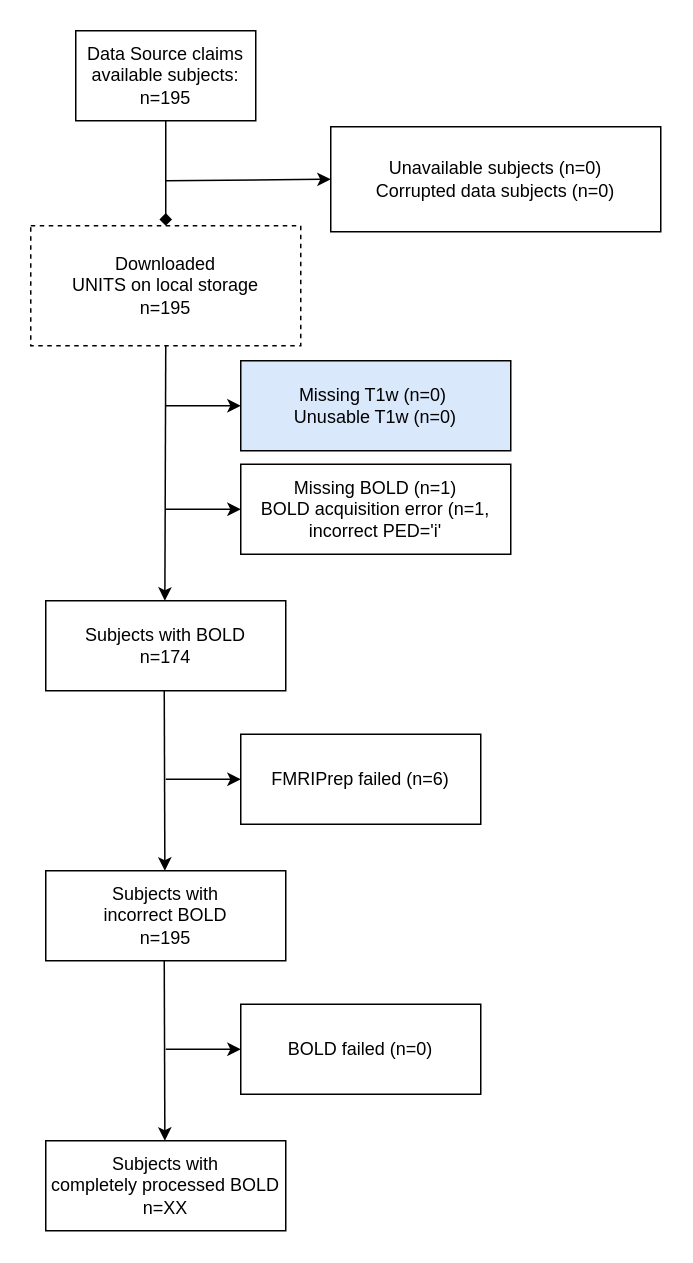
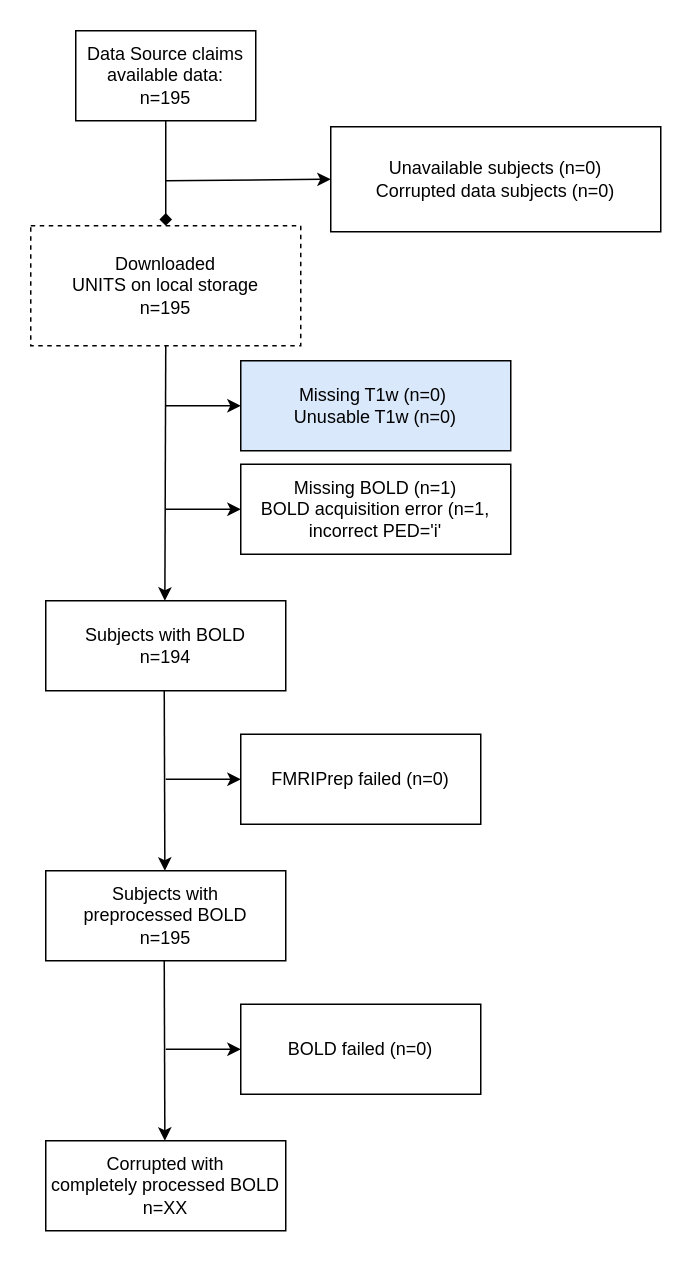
- <mxCell id="2" value="&lt;div&gt;Data Source claims available subjects:&lt;/div&gt;&lt;div&gt;n=195&lt;br&gt;&lt;/div&gt;" style="rounded=0;whiteSpace=wrap;html=1;" parent="1" vertex="1"><mxGeometry x="50" y="20" width="120" height="60" as="geometry" /></mxCell>
+ <mxCell id="2" value="&lt;div&gt;Data Source claims available data:&lt;/div&gt;&lt;div&gt;n=195&lt;br&gt;&lt;/div&gt;" style="rounded=0;whiteSpace=wrap;html=1;" parent="1" vertex="1"><mxGeometry x="50" y="20" width="120" height="60" as="geometry" /></mxCell>
- <mxCell id="10" value="&lt;div&gt;Subjects with BOLD&lt;br&gt;&lt;/div&gt;&lt;div&gt;n=174&lt;br&gt;&lt;/div&gt;" style="rounded=0;whiteSpace=wrap;html=1;" parent="1" vertex="1"><mxGeometry x="30" y="400" width="160" height="60" as="geometry" /></mxCell>
+ <mxCell id="10" value="&lt;div&gt;Subjects with BOLD&lt;br&gt;&lt;/div&gt;&lt;div&gt;n=194&lt;br&gt;&lt;/div&gt;" style="rounded=0;whiteSpace=wrap;html=1;" parent="1" vertex="1"><mxGeometry x="30" y="400" width="160" height="60" as="geometry" /></mxCell>
- <mxCell id="15" value="FMRIPrep failed (n=6)" style="rounded=0;whiteSpace=wrap;html=1;" parent="1" vertex="1"><mxGeometry x="160" y="489" width="160" height="60" as="geometry" /></mxCell>
+ <mxCell id="15" value="FMRIPrep failed (n=0)" style="rounded=0;whiteSpace=wrap;html=1;" parent="1" vertex="1"><mxGeometry x="160" y="489" width="160" height="60" as="geometry" /></mxCell>
- <mxCell id="16" value="&lt;div&gt;Subjects with&lt;/div&gt;&lt;div&gt;incorrect BOLD&lt;/div&gt;&lt;div&gt;n=195&lt;br&gt;&lt;/div&gt;" style="rounded=0;whiteSpace=wrap;html=1;" parent="1" vertex="1"><mxGeometry x="30" y="580" width="160" height="60" as="geometry" /></mxCell>
+ <mxCell id="16" value="&lt;div&gt;Subjects with&lt;/div&gt;&lt;div&gt;preprocessed BOLD&lt;/div&gt;&lt;div&gt;n=195&lt;br&gt;&lt;/div&gt;" style="rounded=0;whiteSpace=wrap;html=1;" parent="1" vertex="1"><mxGeometry x="30" y="580" width="160" height="60" as="geometry" /></mxCell>
- <mxCell id="20" value="&lt;div&gt;Subjects with&lt;/div&gt;&lt;div&gt;completely processed BOLD&lt;/div&gt;&lt;div&gt;n=XX&lt;br&gt;&lt;/div&gt;" style="rounded=0;whiteSpace=wrap;html=1;" parent="1" vertex="1"><mxGeometry x="30" y="760" width="160" height="60" as="geometry" /></mxCell>
+ <mxCell id="20" value="&lt;div&gt;Corrupted with&lt;/div&gt;&lt;div&gt;completely processed BOLD&lt;/div&gt;&lt;div&gt;n=XX&lt;br&gt;&lt;/div&gt;" style="rounded=0;whiteSpace=wrap;html=1;" parent="1" vertex="1"><mxGeometry x="30" y="760" width="160" height="60" as="geometry" /></mxCell>
